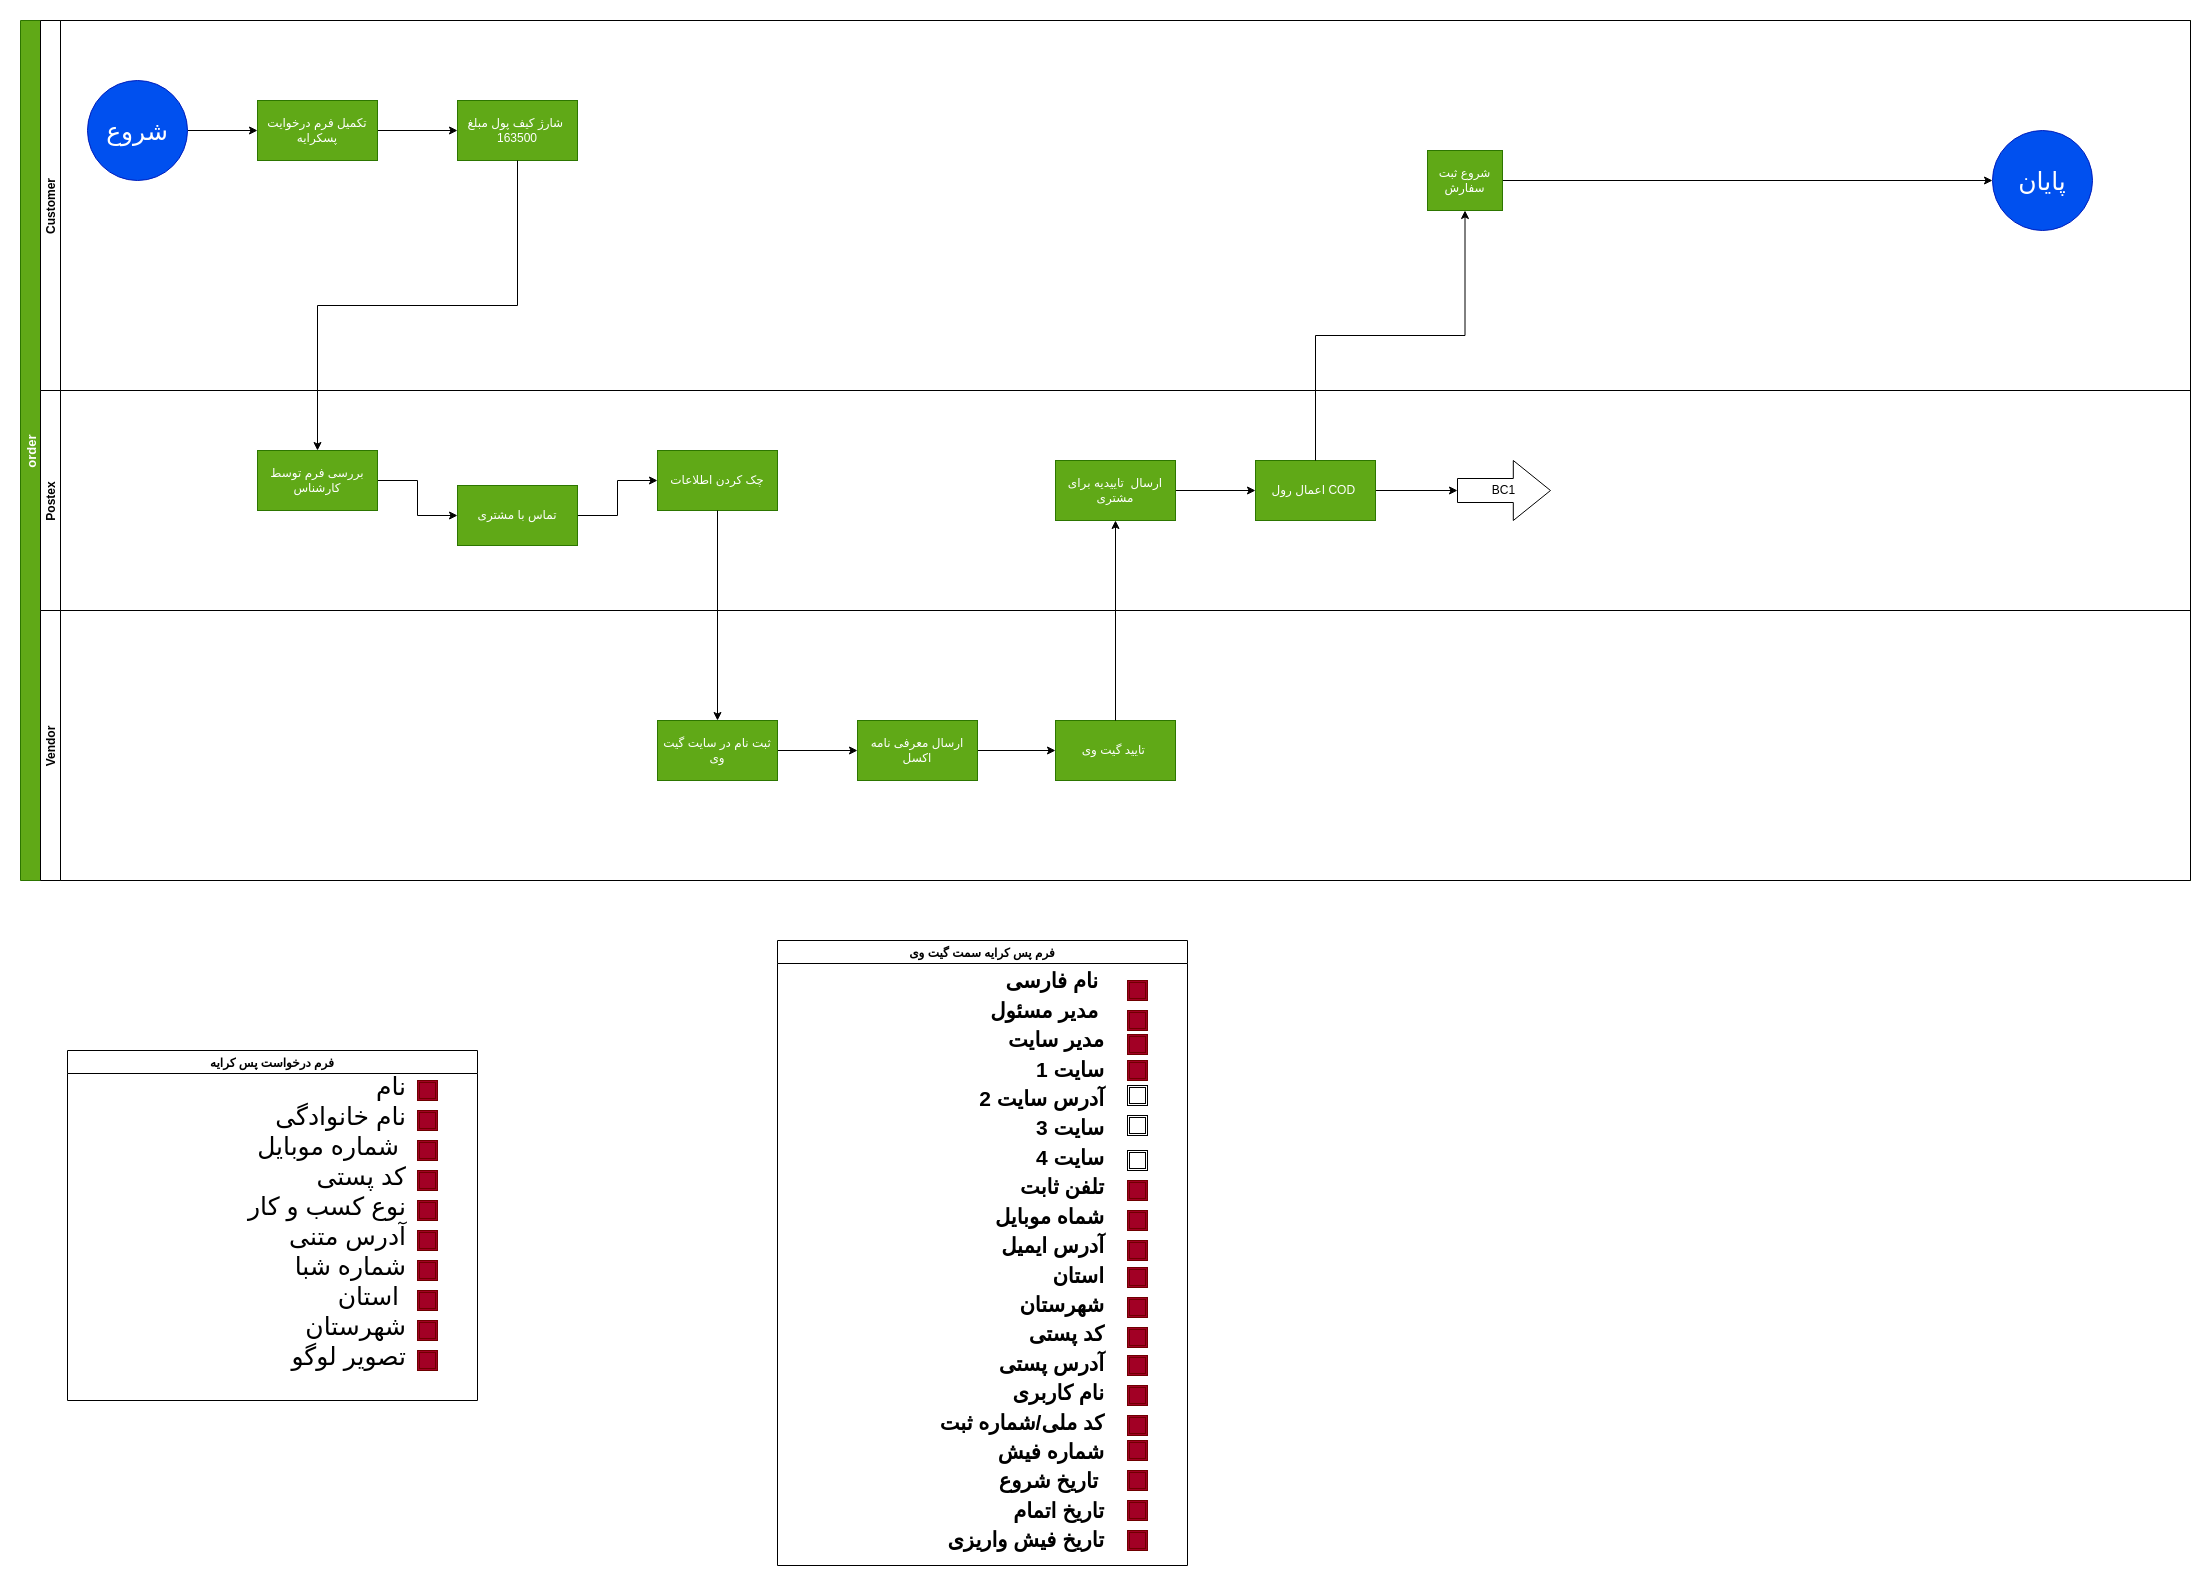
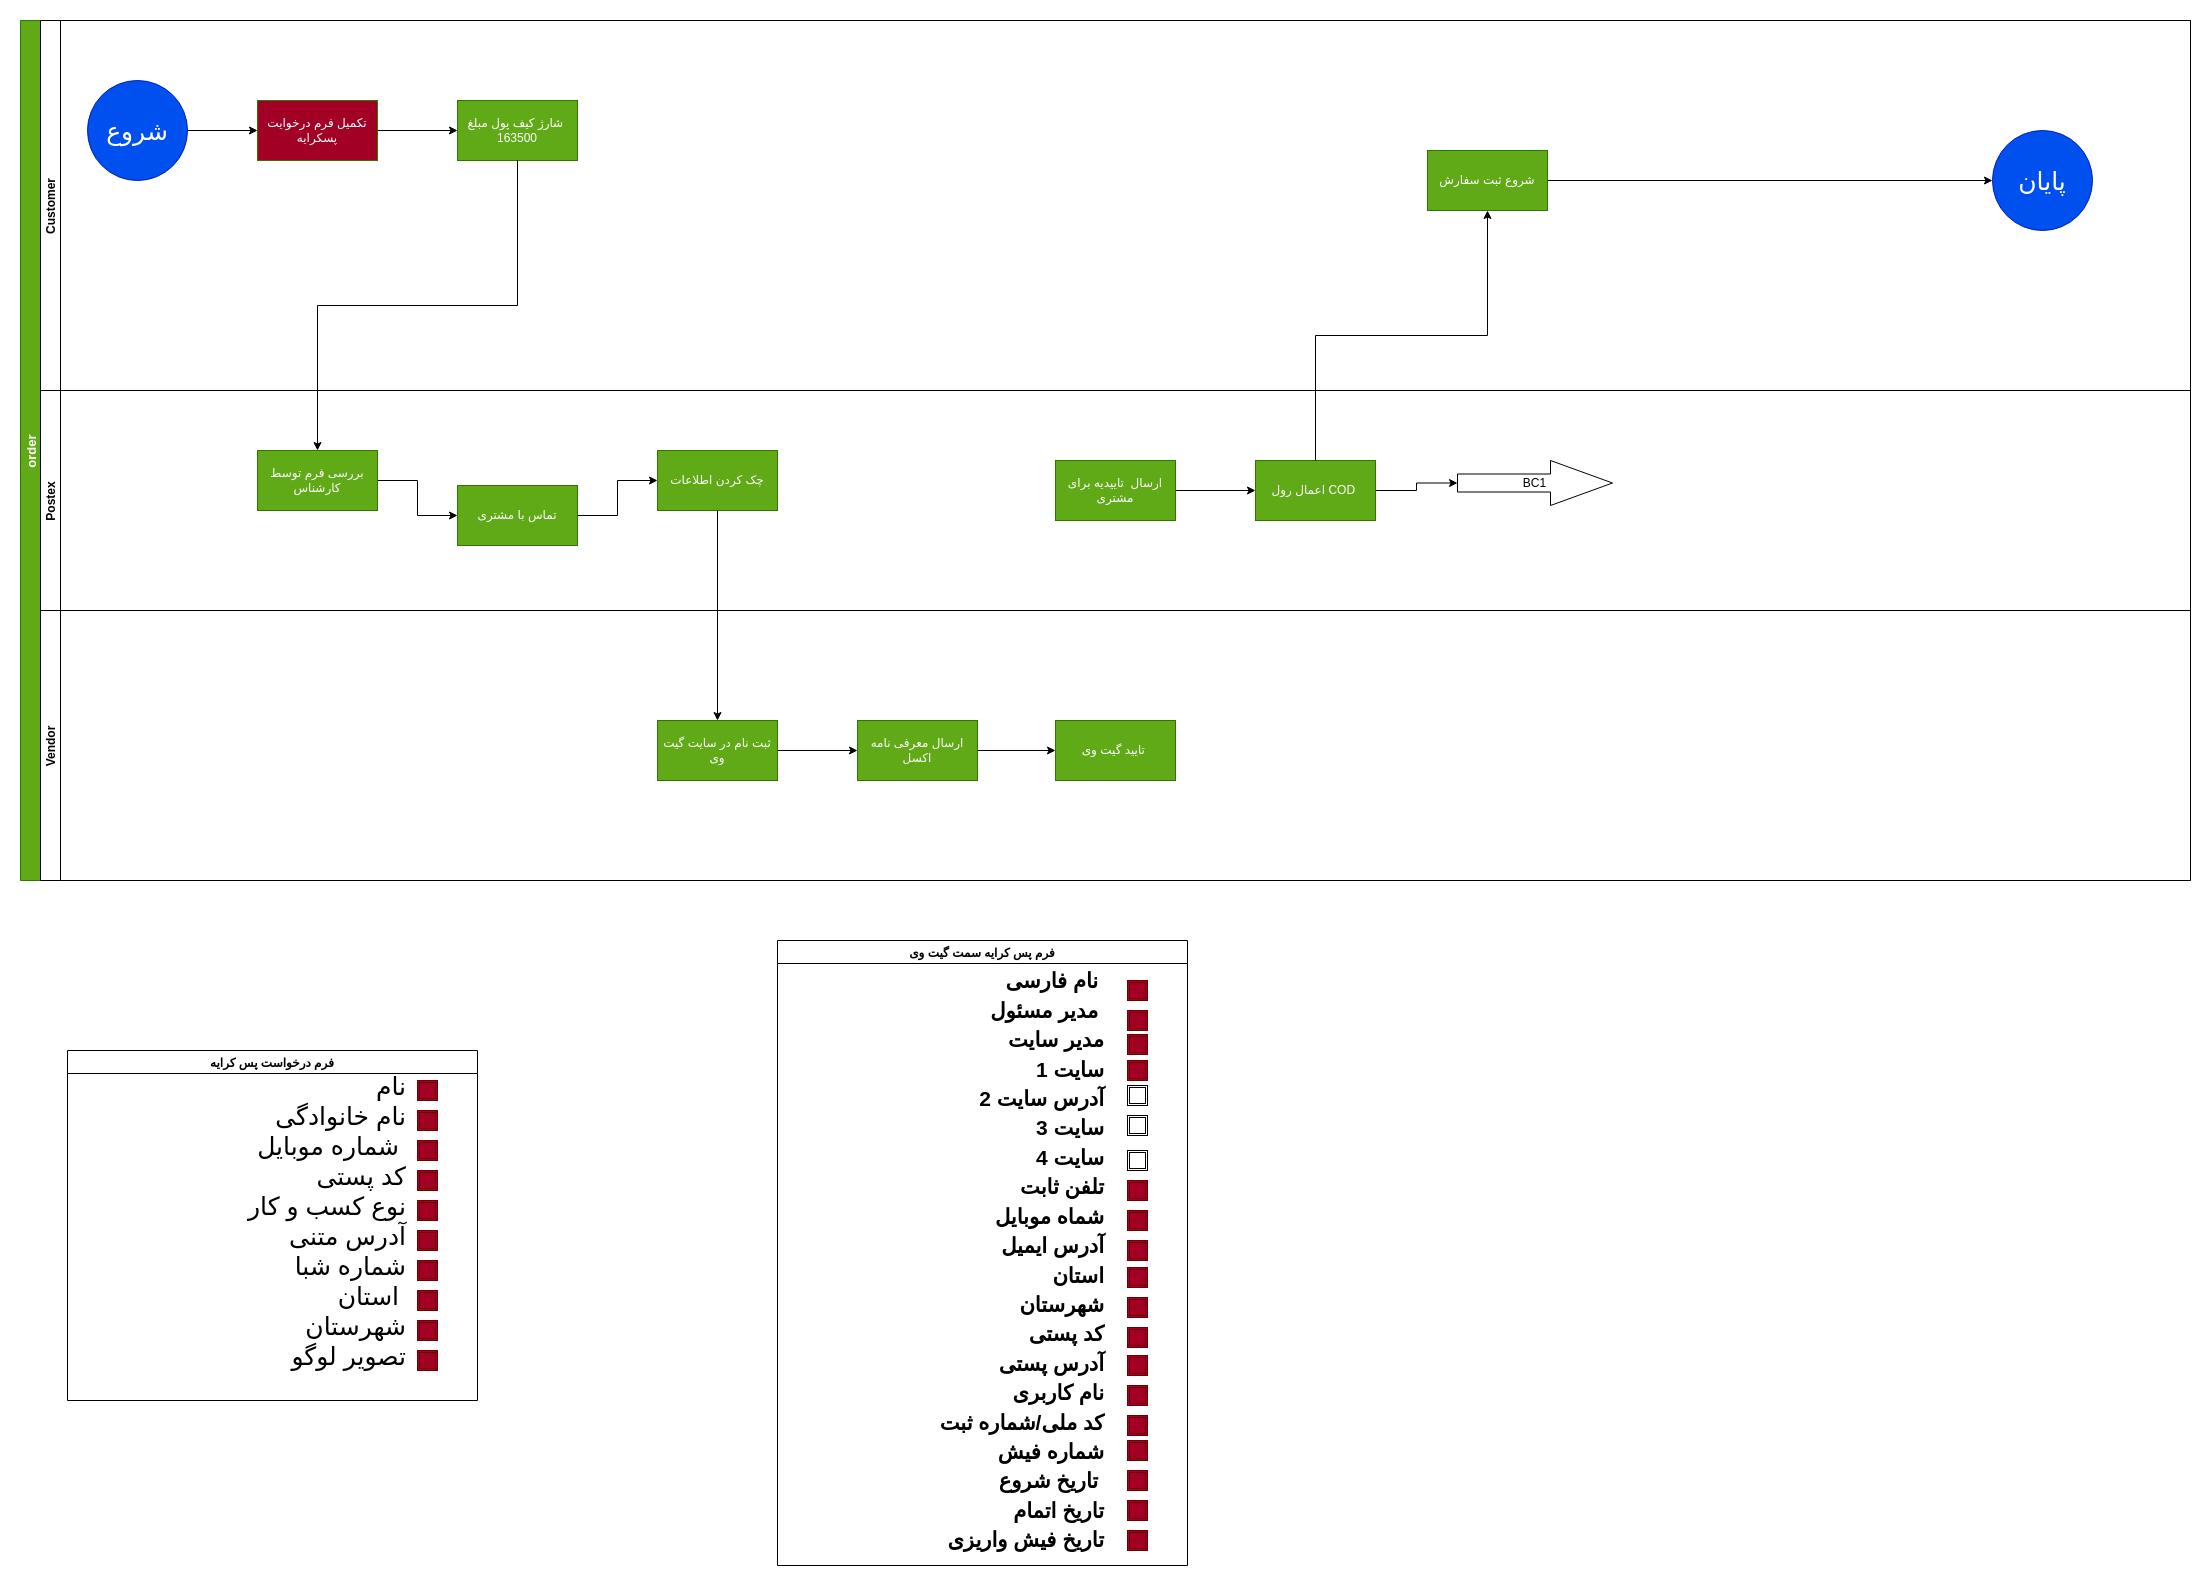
- <mxCell id="7" value="تکمیل فرم درخوایت پسکرایه" style="whiteSpace=wrap;html=1;fontColor=#ffffff;strokeColor=#2D7600;fillColor=#60a917;" parent="3" vertex="1"><mxGeometry x="217" y="80" width="120" height="60" as="geometry" /></mxCell>
+ <mxCell id="7" value="تکمیل فرم درخوایت پسکرایه" style="whiteSpace=wrap;html=1;fontColor=#ffffff;strokeColor=#2D7600;fillColor=#a20025;" parent="3" vertex="1"><mxGeometry x="217" y="80" width="120" height="60" as="geometry" /></mxCell>
- <mxCell id="9" value="شروع ثبت سفارش" style="whiteSpace=wrap;html=1;fontColor=#ffffff;strokeColor=#2D7600;fillColor=#60a917;" parent="3" vertex="1"><mxGeometry x="1387" y="130" width="75" height="60" as="geometry" /></mxCell>
+ <mxCell id="9" value="شروع ثبت سفارش" style="whiteSpace=wrap;html=1;fontColor=#ffffff;strokeColor=#2D7600;fillColor=#60a917;" parent="3" vertex="1"><mxGeometry x="1387" y="130" width="120" height="60" as="geometry" /></mxCell>
- <mxCell id="22" value="BC1" style="shape=singleArrow;whiteSpace=wrap;html=1;arrowWidth=0.4;arrowSize=0.4;" parent="12" vertex="1"><mxGeometry x="1417" y="70" width="93" height="60" as="geometry" /></mxCell>
+ <mxCell id="22" value="BC1" style="shape=singleArrow;whiteSpace=wrap;html=1;arrowWidth=0.4;arrowSize=0.4;" parent="12" vertex="1"><mxGeometry x="1417" y="70" width="155" height="45" as="geometry" /></mxCell>
- <mxCell id="30" value="" style="edgeStyle=orthogonalEdgeStyle;rounded=0;orthogonalLoop=1;jettySize=auto;html=1;" parent="2" source="28" target="19" edge="1"><mxGeometry relative="1" as="geometry" /></mxCell>
